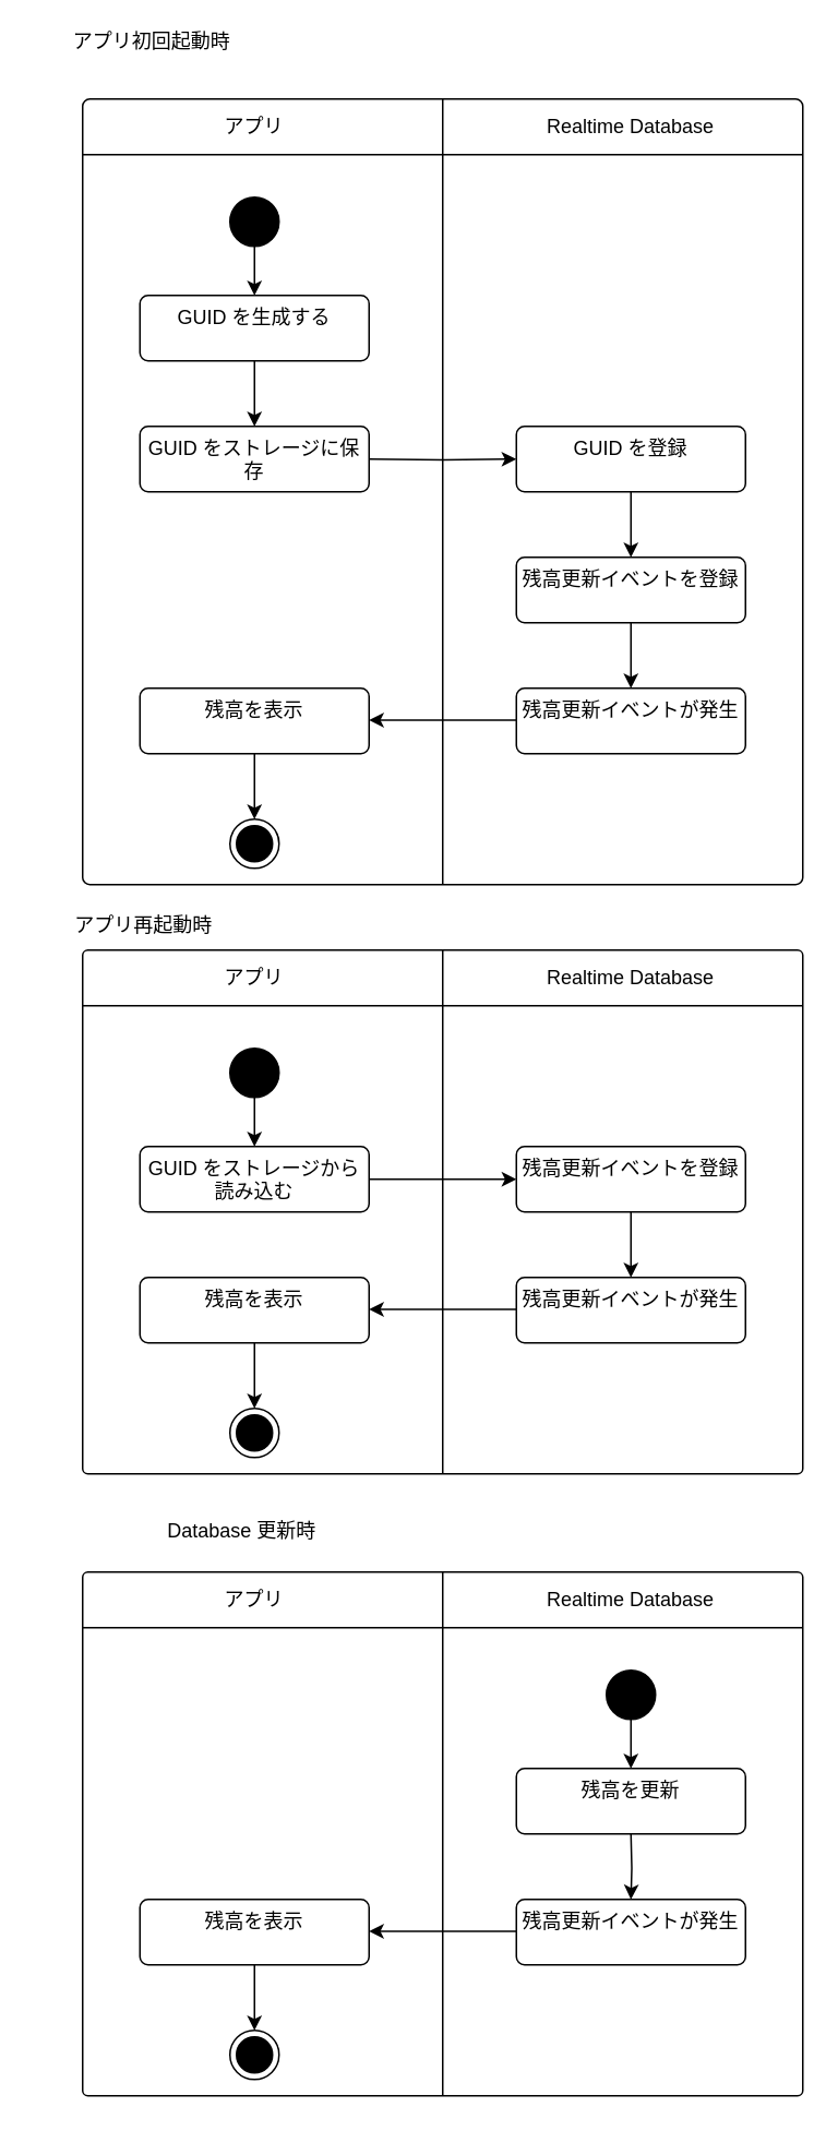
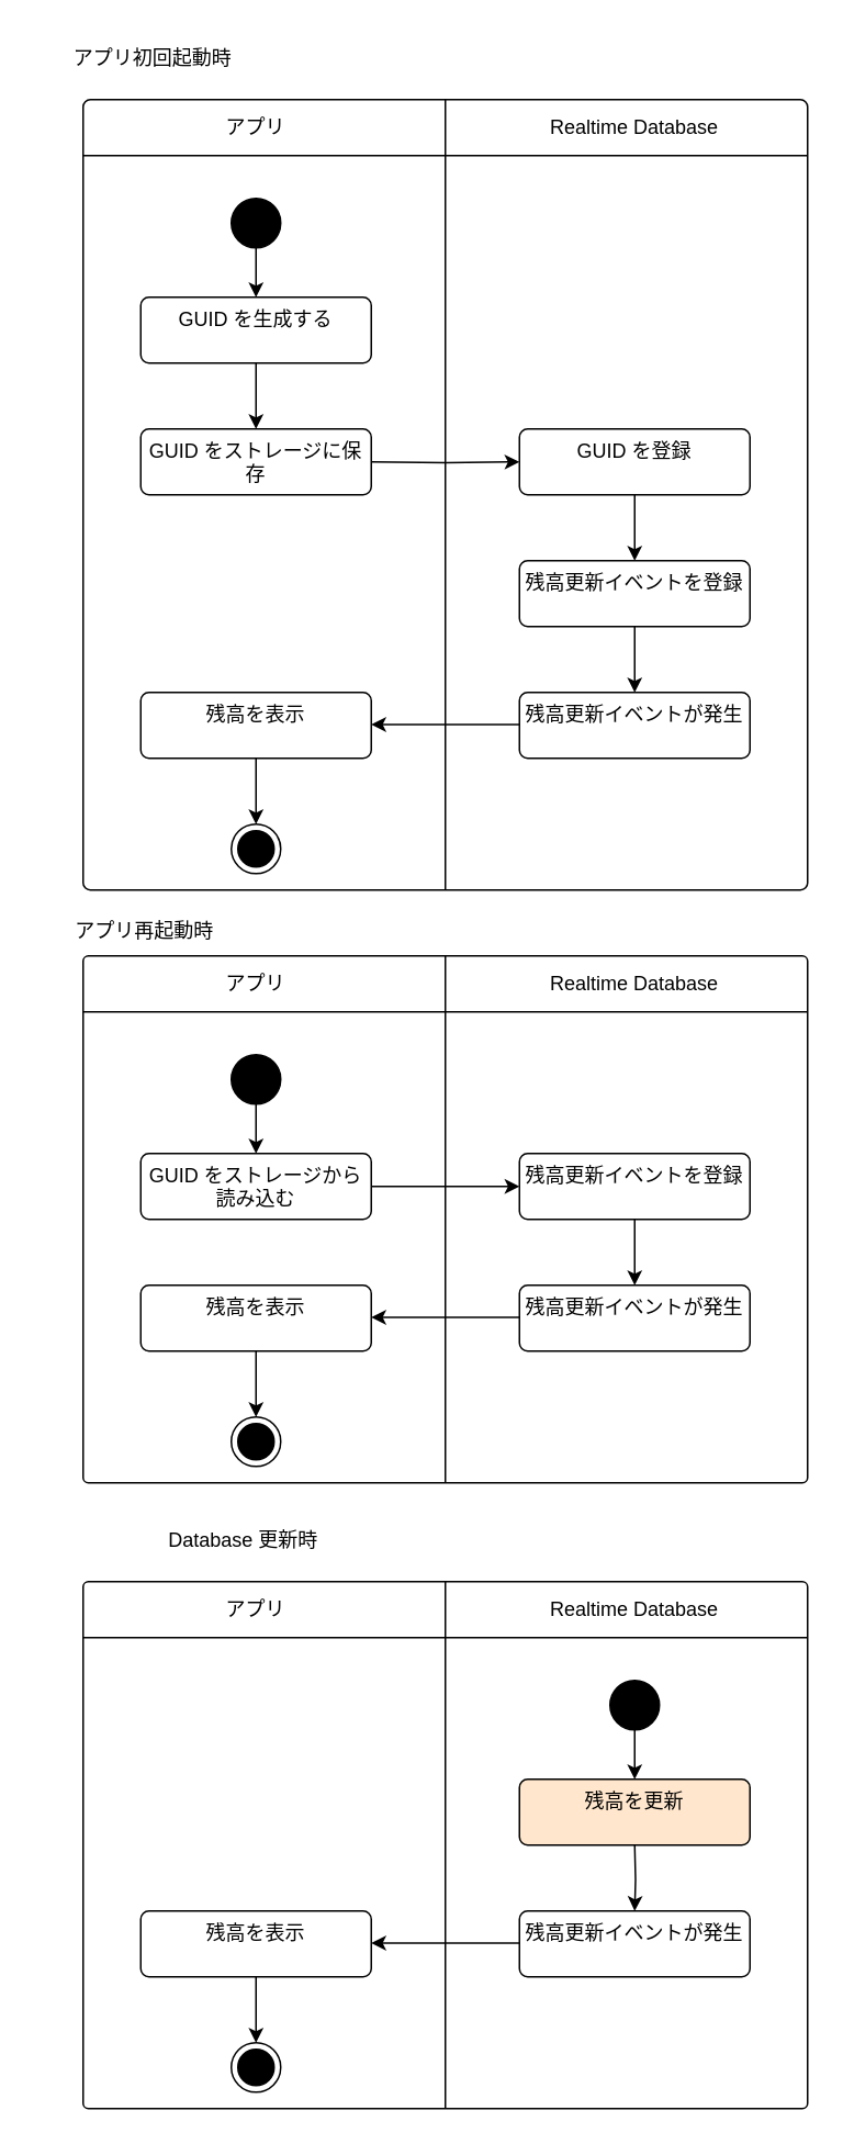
- <mxCell id="22" value="アプリ初回起動時" style="text;html=1;align=center;verticalAlign=middle;whiteSpace=wrap;rounded=0;" vertex="1" parent="1"><mxGeometry x="25" y="10" width="135" height="30" as="geometry" /></mxCell>
+ <mxCell id="22" value="アプリ初回起動時" style="text;html=1;align=center;verticalAlign=middle;whiteSpace=wrap;rounded=0;" vertex="1" parent="1"><mxGeometry x="25" width="135" height="30" as="geometry" y="20" /></mxCell>
- <mxCell id="48" value="残高を更新" style="html=1;align=center;verticalAlign=top;rounded=1;absoluteArcSize=1;arcSize=10;dashed=0;whiteSpace=wrap;" vertex="1" parent="1"><mxGeometry x="315" y="1080" width="140" height="40" as="geometry" /></mxCell>
+ <mxCell id="48" value="残高を更新" style="html=1;align=center;verticalAlign=top;rounded=1;absoluteArcSize=1;arcSize=10;dashed=0;whiteSpace=wrap;fillColor=#ffe6cc;" vertex="1" parent="1"><mxGeometry x="315" y="1080" width="140" height="40" as="geometry" /></mxCell>
